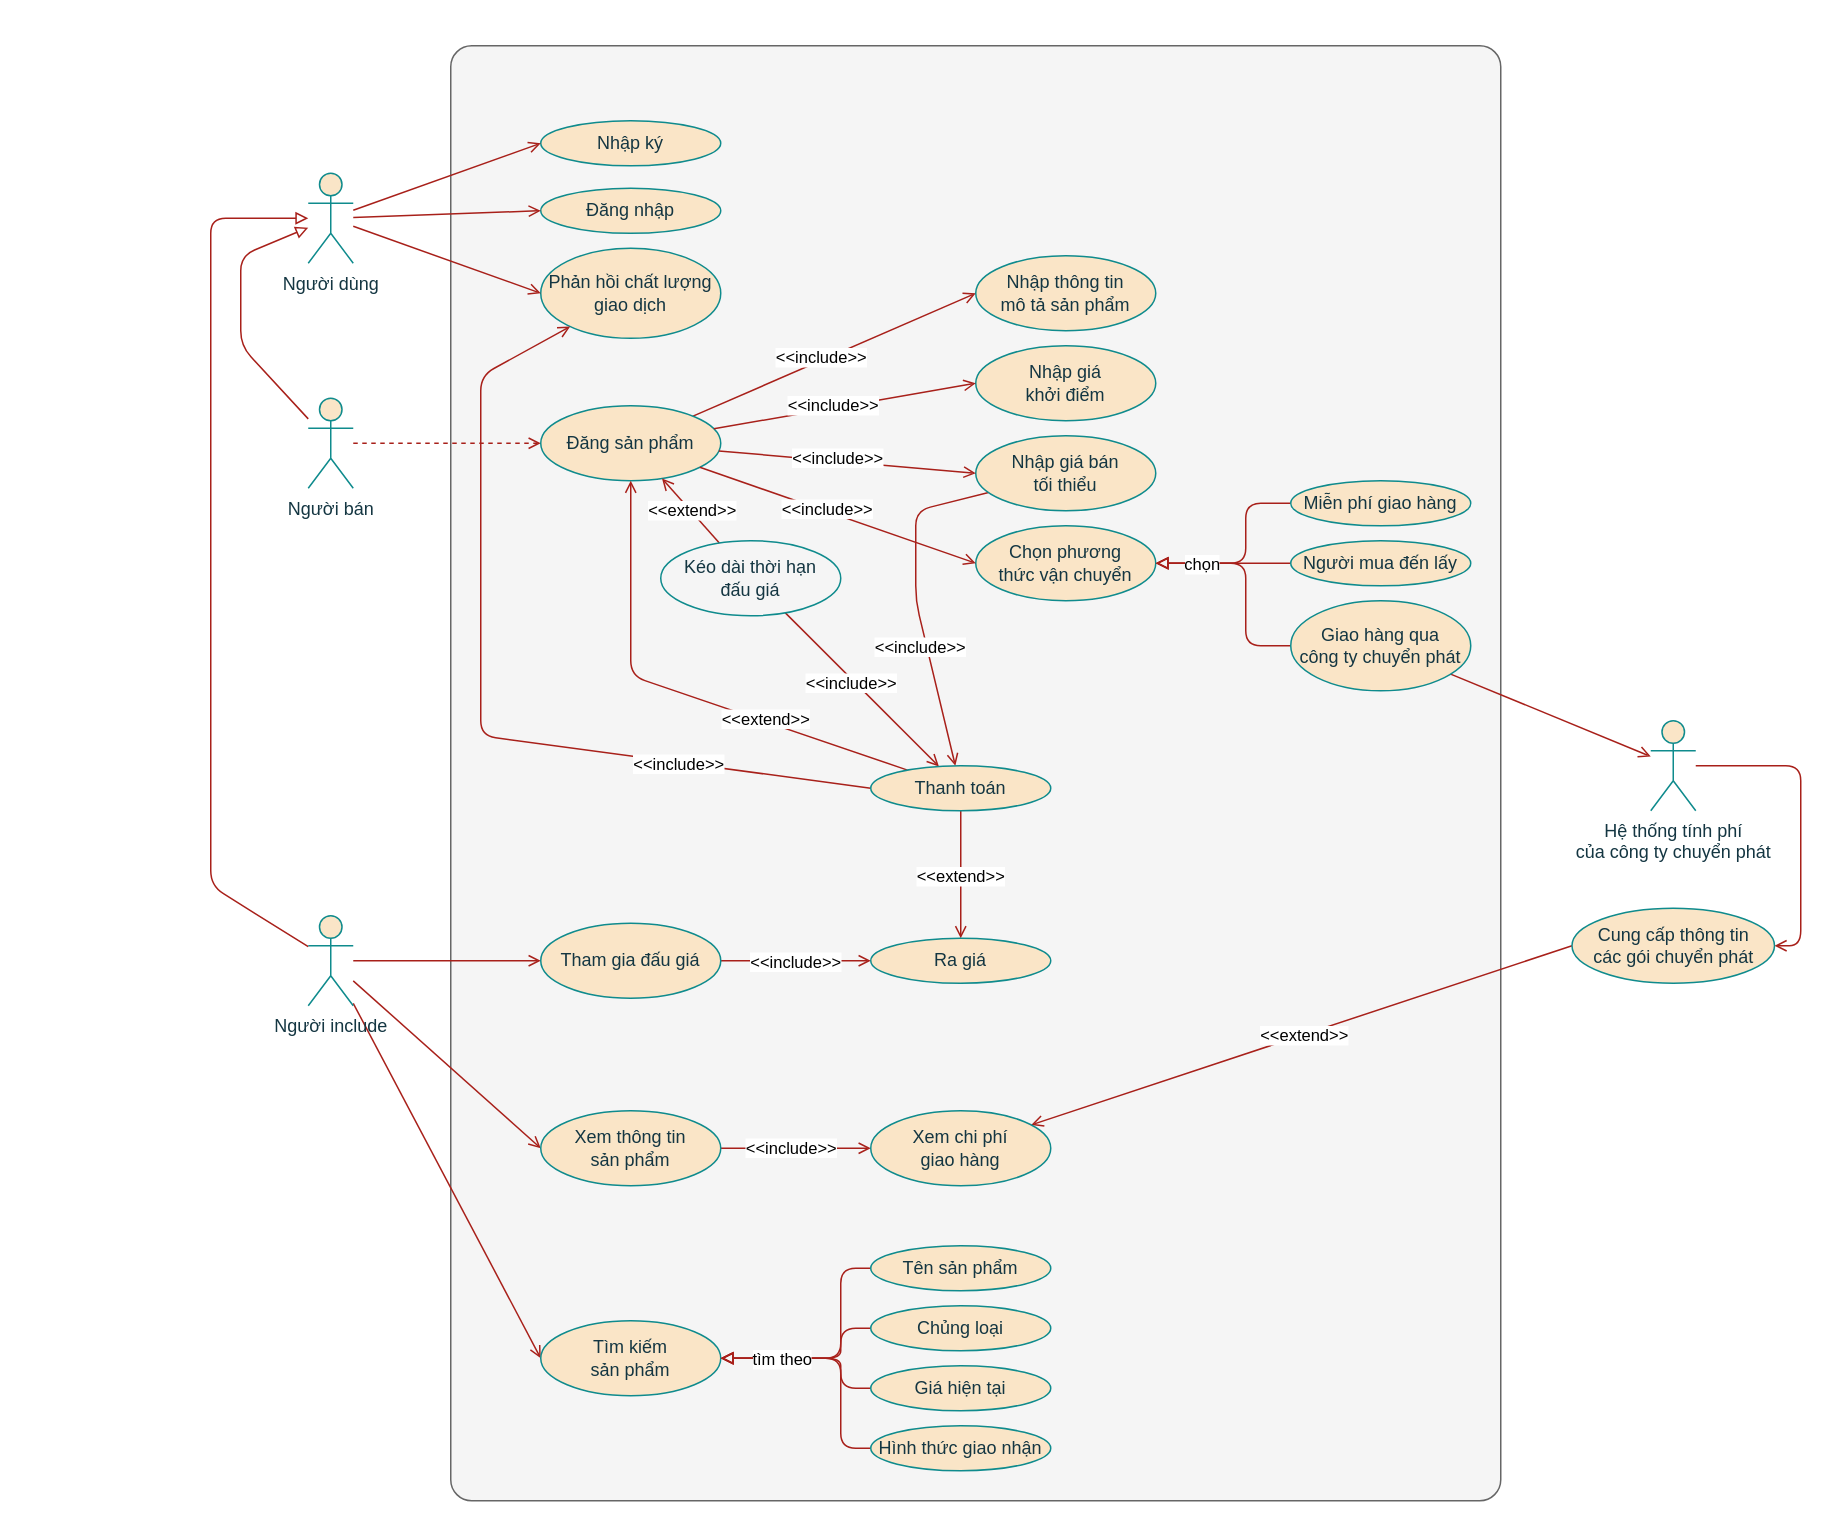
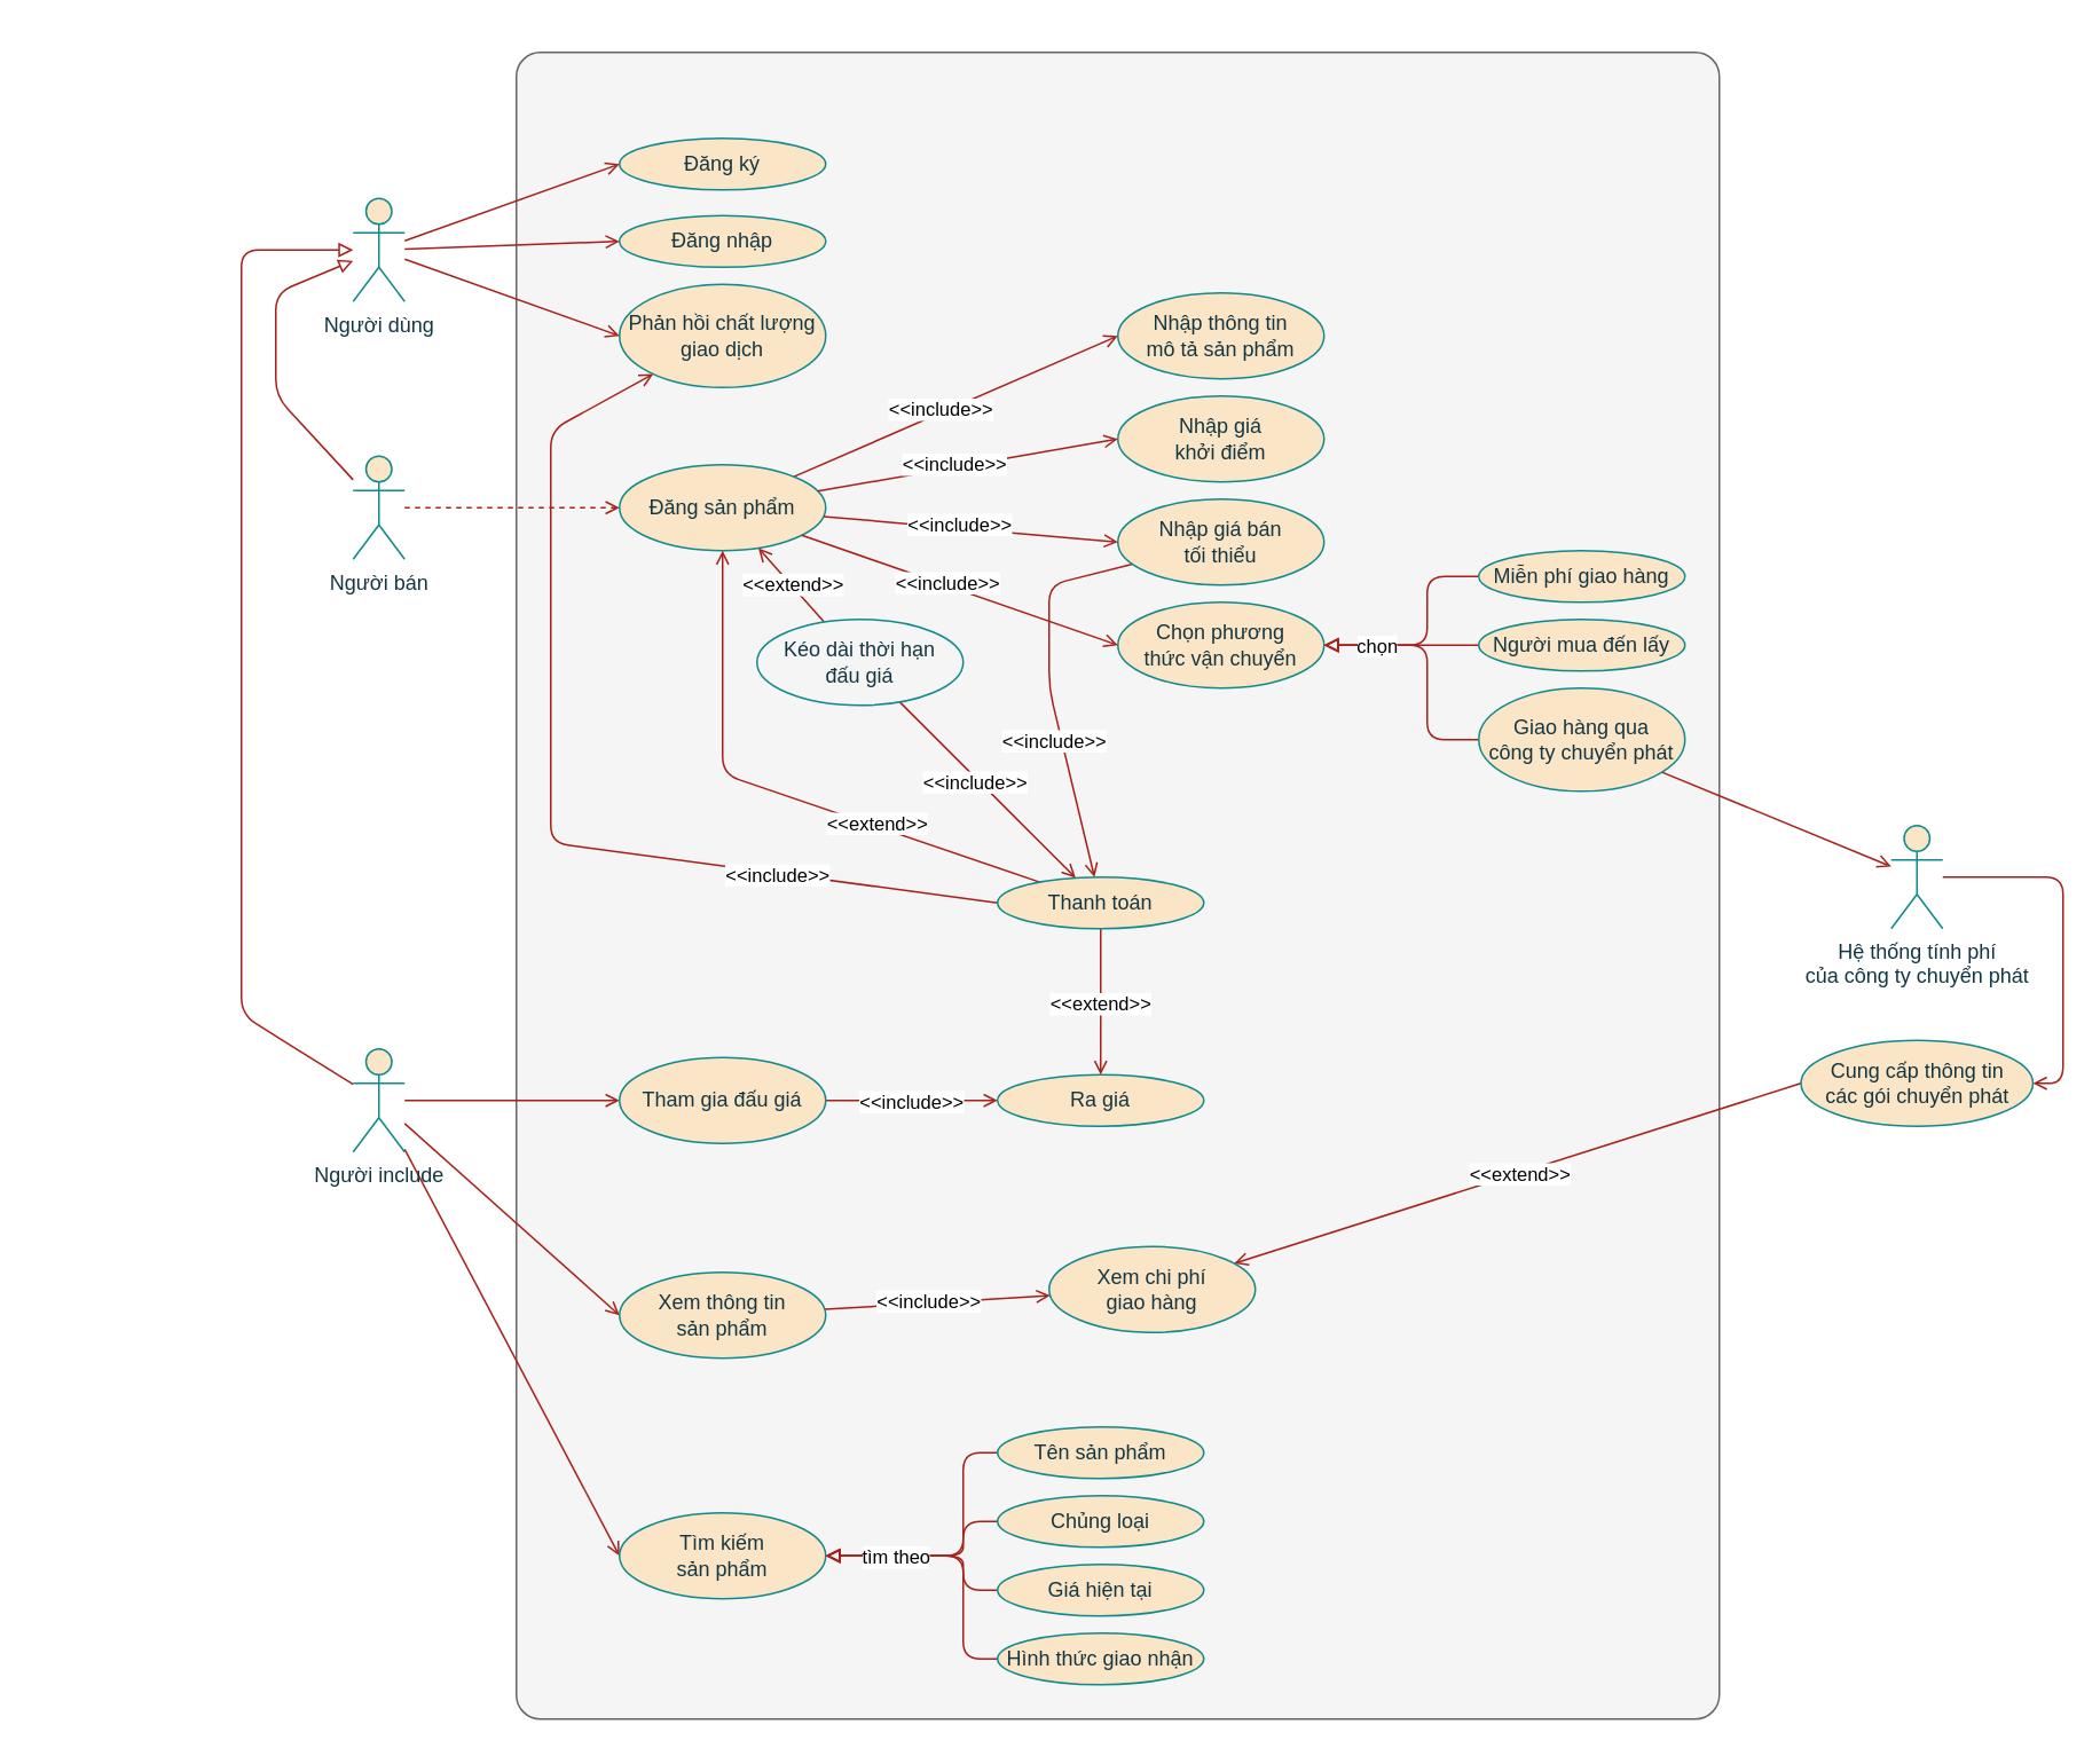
- <mxCell id="26" value="Nhập ký" style="ellipse;whiteSpace=wrap;html=1;rounded=1;labelBackgroundColor=none;fillColor=#FAE5C7;strokeColor=#0F8B8D;fontColor=#143642;" parent="1" vertex="1"><mxGeometry x="360" y="80" width="120" height="30" as="geometry" /></mxCell>
+ <mxCell id="26" value="Đăng ký" style="ellipse;whiteSpace=wrap;html=1;rounded=1;labelBackgroundColor=none;fillColor=#FAE5C7;strokeColor=#0F8B8D;fontColor=#143642;" parent="1" vertex="1"><mxGeometry x="360" y="80" width="120" height="30" as="geometry" /></mxCell>
- <mxCell id="66" value="Xem chi phí&lt;br&gt;giao hàng" style="ellipse;whiteSpace=wrap;html=1;rounded=1;labelBackgroundColor=none;fillColor=#FAE5C7;strokeColor=#0F8B8D;fontColor=#143642;" vertex="1" parent="1"><mxGeometry x="580" y="740" width="120" height="50" as="geometry" /></mxCell>
+ <mxCell id="66" value="Xem chi phí&lt;br&gt;giao hàng" style="ellipse;whiteSpace=wrap;html=1;rounded=1;labelBackgroundColor=none;fillColor=#FAE5C7;strokeColor=#0F8B8D;fontColor=#143642;" vertex="1" parent="1"><mxGeometry x="610" y="725" width="120" height="50" as="geometry" /></mxCell>
